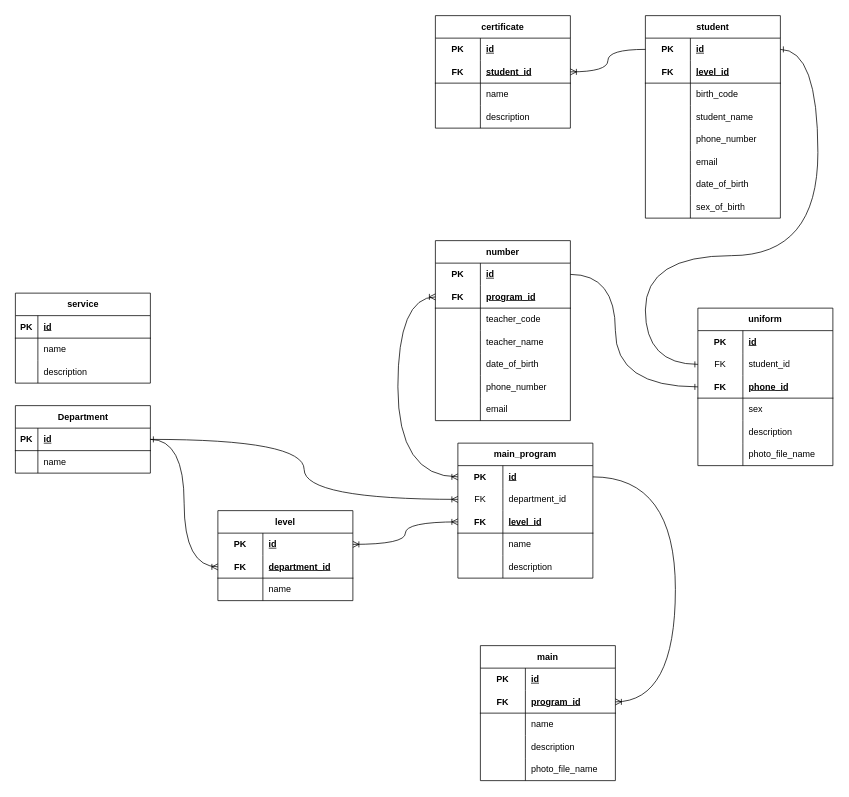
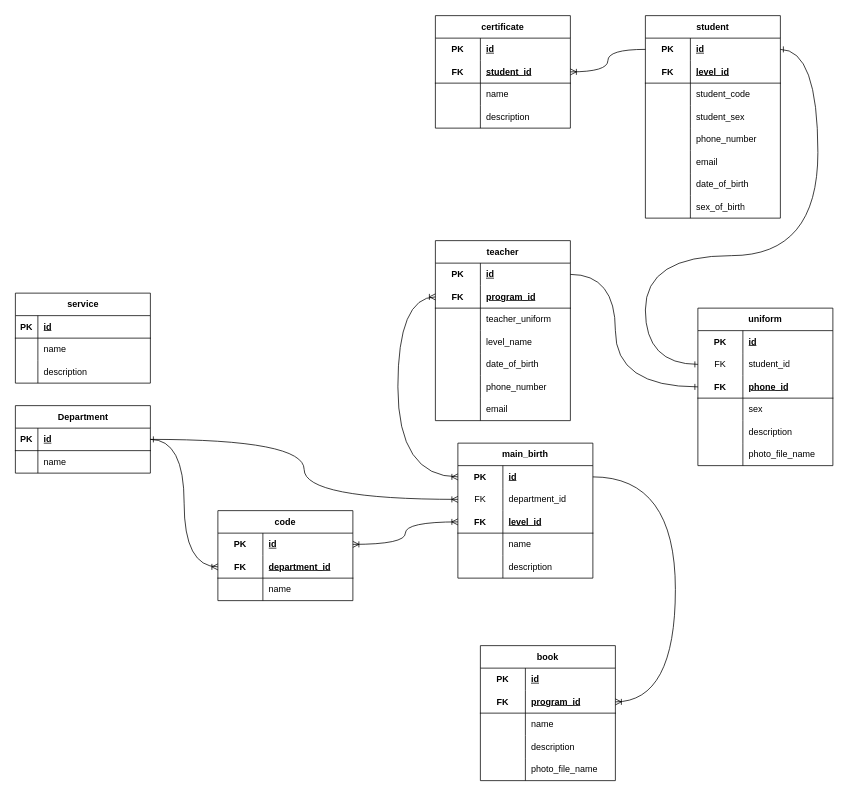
- <mxCell id="104" value="birth_code" style="shape=partialRectangle;connectable=0;fillColor=none;top=0;left=0;bottom=0;right=0;align=left;spacingLeft=6;overflow=hidden;html=1;whiteSpace=wrap;" parent="102" vertex="1"><mxGeometry x="60" width="120" height="30" as="geometry"><mxRectangle width="120" height="30" as="alternateBounds" /></mxGeometry></mxCell>
+ <mxCell id="104" value="student_code" style="shape=partialRectangle;connectable=0;fillColor=none;top=0;left=0;bottom=0;right=0;align=left;spacingLeft=6;overflow=hidden;html=1;whiteSpace=wrap;" parent="102" vertex="1"><mxGeometry x="60" width="120" height="30" as="geometry"><mxRectangle width="120" height="30" as="alternateBounds" /></mxGeometry></mxCell>
- <mxCell id="107" value="student_name" style="shape=partialRectangle;connectable=0;fillColor=none;top=0;left=0;bottom=0;right=0;align=left;spacingLeft=6;overflow=hidden;html=1;whiteSpace=wrap;" parent="105" vertex="1"><mxGeometry x="60" width="120" height="30" as="geometry"><mxRectangle width="120" height="30" as="alternateBounds" /></mxGeometry></mxCell>
+ <mxCell id="107" value="student_sex" style="shape=partialRectangle;connectable=0;fillColor=none;top=0;left=0;bottom=0;right=0;align=left;spacingLeft=6;overflow=hidden;html=1;whiteSpace=wrap;" parent="105" vertex="1"><mxGeometry x="60" width="120" height="30" as="geometry"><mxRectangle width="120" height="30" as="alternateBounds" /></mxGeometry></mxCell>
- <mxCell id="53" value="number" style="shape=table;startSize=30;container=1;collapsible=1;childLayout=tableLayout;fixedRows=1;rowLines=0;fontStyle=1;align=center;resizeLast=1;html=1;whiteSpace=wrap;" parent="1" vertex="1"><mxGeometry x="580" y="320" width="180" height="240" as="geometry" /></mxCell>
+ <mxCell id="53" value="teacher" style="shape=table;startSize=30;container=1;collapsible=1;childLayout=tableLayout;fixedRows=1;rowLines=0;fontStyle=1;align=center;resizeLast=1;html=1;whiteSpace=wrap;" parent="1" vertex="1"><mxGeometry x="580" y="320" width="180" height="240" as="geometry" /></mxCell>
- <mxCell id="62" value="teacher_code" style="shape=partialRectangle;connectable=0;fillColor=none;top=0;left=0;bottom=0;right=0;align=left;spacingLeft=6;overflow=hidden;html=1;whiteSpace=wrap;" parent="60" vertex="1"><mxGeometry x="60" width="120" height="30" as="geometry"><mxRectangle width="120" height="30" as="alternateBounds" /></mxGeometry></mxCell>
+ <mxCell id="62" value="teacher_uniform" style="shape=partialRectangle;connectable=0;fillColor=none;top=0;left=0;bottom=0;right=0;align=left;spacingLeft=6;overflow=hidden;html=1;whiteSpace=wrap;" parent="60" vertex="1"><mxGeometry x="60" width="120" height="30" as="geometry"><mxRectangle width="120" height="30" as="alternateBounds" /></mxGeometry></mxCell>
- <mxCell id="65" value="teacher_name" style="shape=partialRectangle;connectable=0;fillColor=none;top=0;left=0;bottom=0;right=0;align=left;spacingLeft=6;overflow=hidden;html=1;whiteSpace=wrap;" parent="63" vertex="1"><mxGeometry x="60" width="120" height="30" as="geometry"><mxRectangle width="120" height="30" as="alternateBounds" /></mxGeometry></mxCell>
+ <mxCell id="65" value="level_name" style="shape=partialRectangle;connectable=0;fillColor=none;top=0;left=0;bottom=0;right=0;align=left;spacingLeft=6;overflow=hidden;html=1;whiteSpace=wrap;" parent="63" vertex="1"><mxGeometry x="60" width="120" height="30" as="geometry"><mxRectangle width="120" height="30" as="alternateBounds" /></mxGeometry></mxCell>
- <mxCell id="19" value="main_program" style="shape=table;startSize=30;container=1;collapsible=1;childLayout=tableLayout;fixedRows=1;rowLines=0;fontStyle=1;align=center;resizeLast=1;html=1;whiteSpace=wrap;" parent="1" vertex="1"><mxGeometry x="610" y="590" width="180" height="180" as="geometry" /></mxCell>
+ <mxCell id="19" value="main_birth" style="shape=table;startSize=30;container=1;collapsible=1;childLayout=tableLayout;fixedRows=1;rowLines=0;fontStyle=1;align=center;resizeLast=1;html=1;whiteSpace=wrap;" parent="1" vertex="1"><mxGeometry x="610" y="590" width="180" height="180" as="geometry" /></mxCell>
- <mxCell id="9" value="level" style="shape=table;startSize=30;container=1;collapsible=1;childLayout=tableLayout;fixedRows=1;rowLines=0;fontStyle=1;align=center;resizeLast=1;html=1;whiteSpace=wrap;" parent="1" vertex="1"><mxGeometry x="290" y="680" width="180" height="120" as="geometry" /></mxCell>
+ <mxCell id="9" value="code" style="shape=table;startSize=30;container=1;collapsible=1;childLayout=tableLayout;fixedRows=1;rowLines=0;fontStyle=1;align=center;resizeLast=1;html=1;whiteSpace=wrap;" parent="1" vertex="1"><mxGeometry x="290" y="680" width="180" height="120" as="geometry" /></mxCell>
- <mxCell id="37" value="main" style="shape=table;startSize=30;container=1;collapsible=1;childLayout=tableLayout;fixedRows=1;rowLines=0;fontStyle=1;align=center;resizeLast=1;html=1;whiteSpace=wrap;" parent="1" vertex="1"><mxGeometry x="640" y="860" width="180" height="180" as="geometry" /></mxCell>
+ <mxCell id="37" value="book" style="shape=table;startSize=30;container=1;collapsible=1;childLayout=tableLayout;fixedRows=1;rowLines=0;fontStyle=1;align=center;resizeLast=1;html=1;whiteSpace=wrap;" parent="1" vertex="1"><mxGeometry x="640" y="860" width="180" height="180" as="geometry" /></mxCell>
